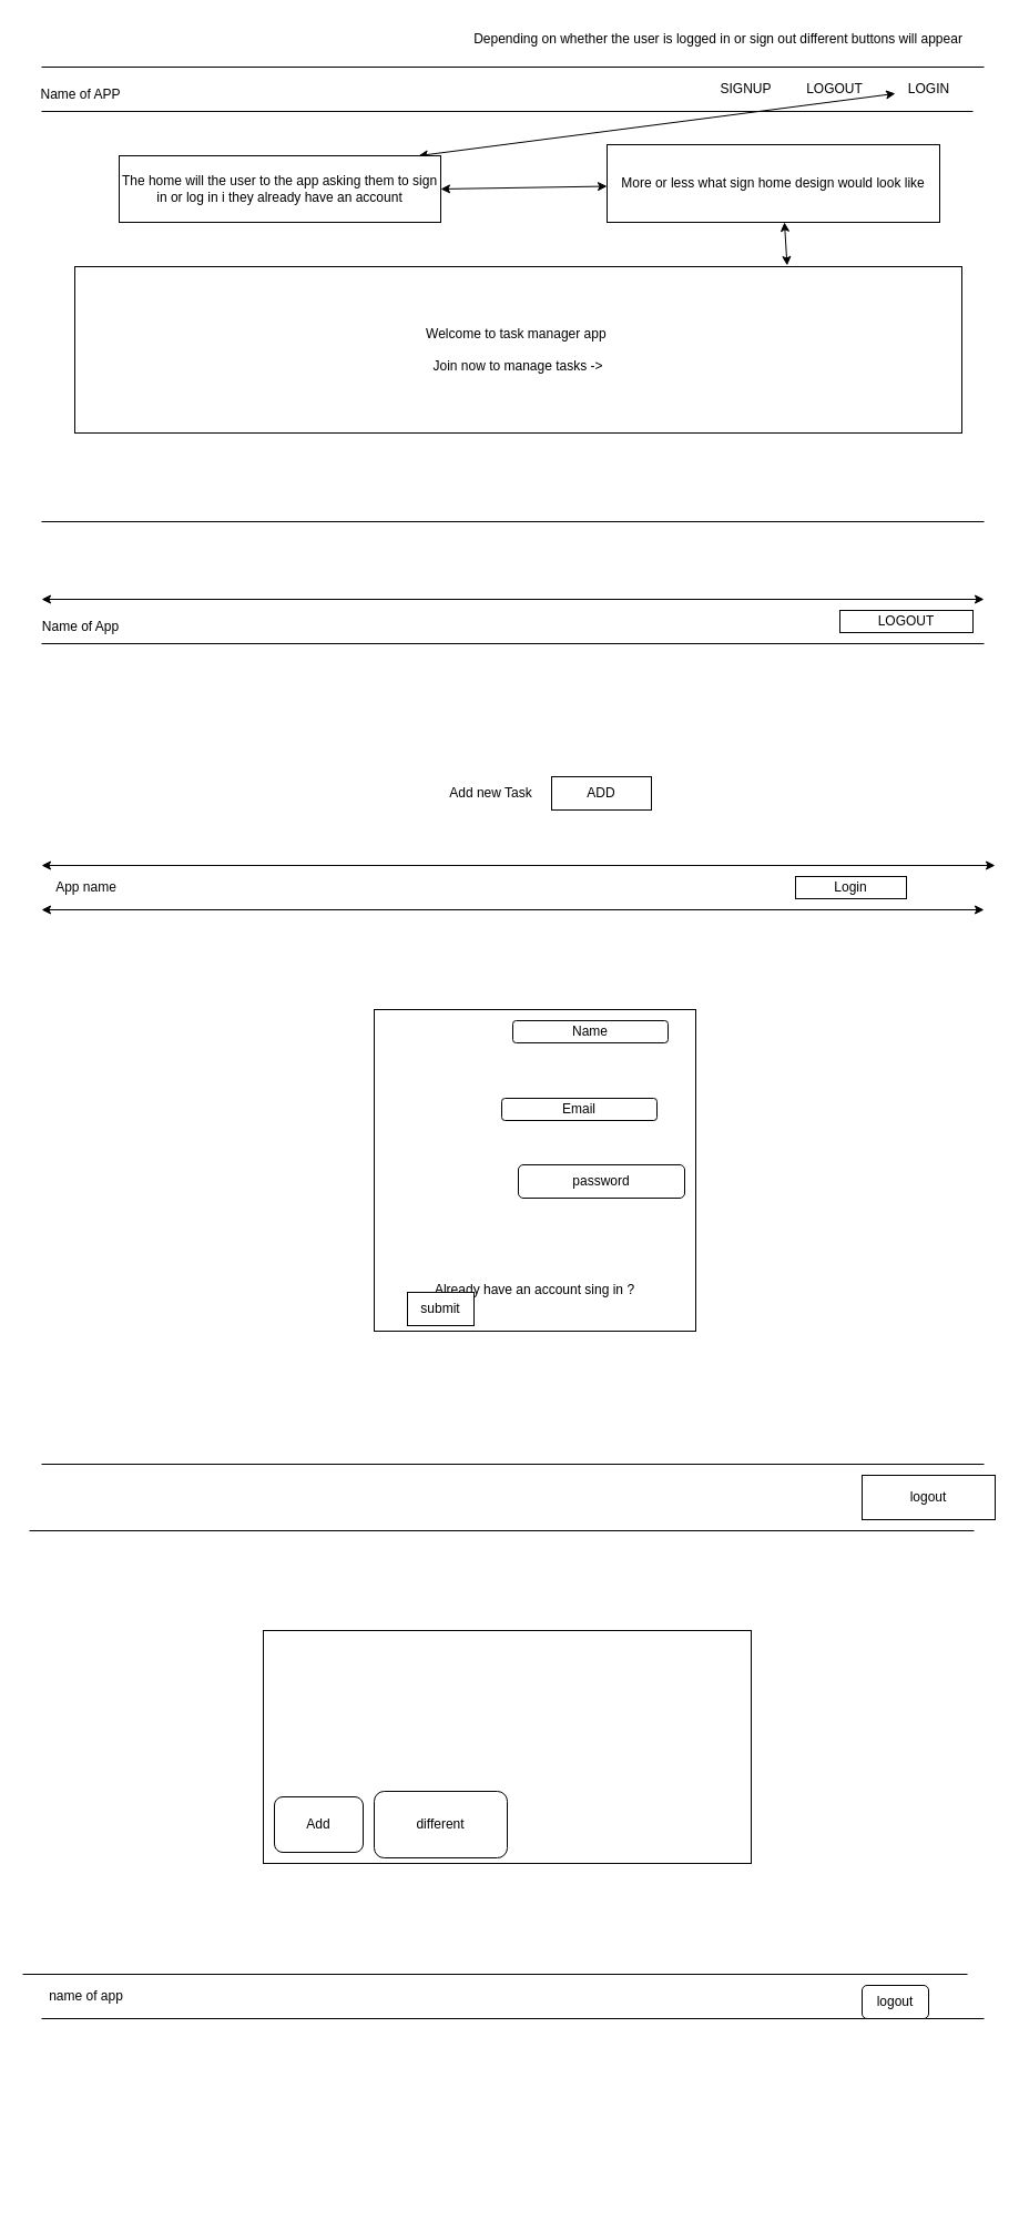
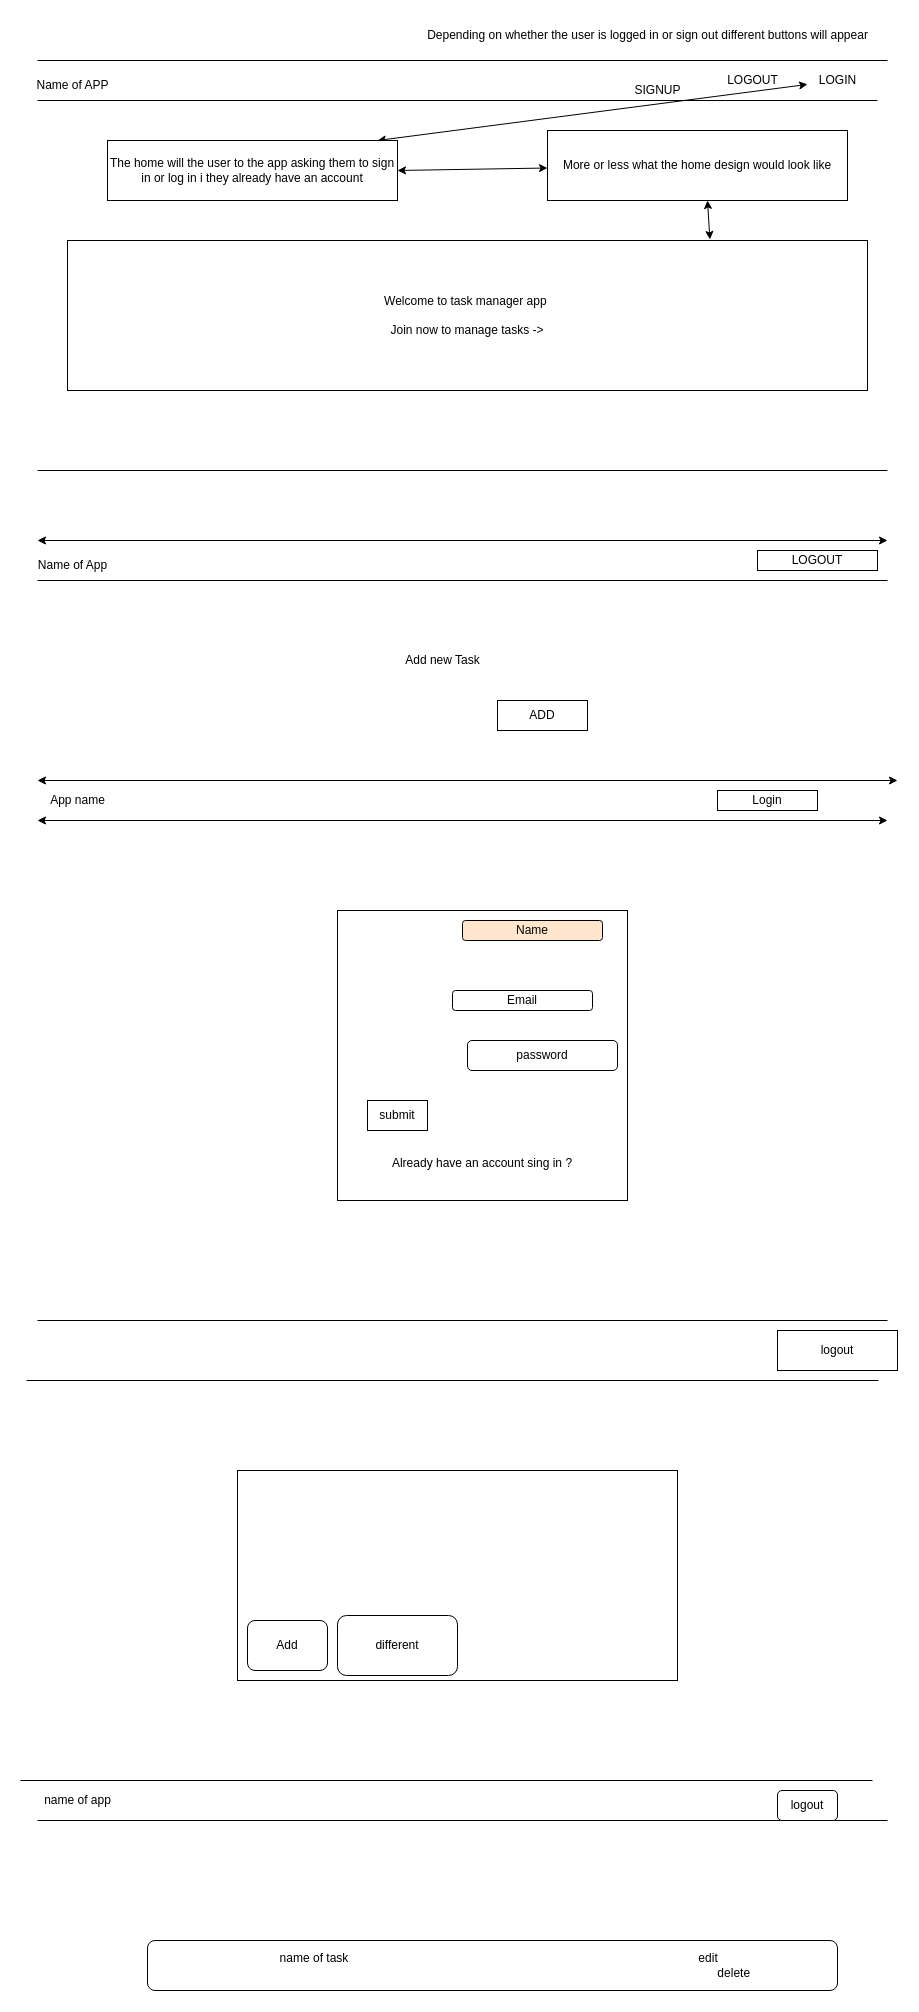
- <mxCell id="7" value="SIGNUP" style="text;html=1;align=center;verticalAlign=middle;resizable=0;points=[];autosize=1;strokeColor=none;fillColor=none;" vertex="1" parent="1"><mxGeometry x="637" y="65" width="70" height="30" as="geometry" /></mxCell>
+ <mxCell id="7" value="SIGNUP" style="text;html=1;align=center;verticalAlign=middle;resizable=0;points=[];autosize=1;strokeColor=none;fillColor=none;" vertex="1" parent="1"><mxGeometry x="622" y="75" width="70" height="30" as="geometry" /></mxCell>
- <mxCell id="13" value="More or less what sign home design would look like" style="rounded=0;whiteSpace=wrap;html=1;" vertex="1" parent="1"><mxGeometry x="547" y="130" width="300" height="70" as="geometry" /></mxCell>
+ <mxCell id="13" value="More or less what the home design would look like" style="rounded=0;whiteSpace=wrap;html=1;" vertex="1" parent="1"><mxGeometry x="547" y="130" width="300" height="70" as="geometry" /></mxCell>
- <mxCell id="21" value="Add new Task" style="text;html=1;align=center;verticalAlign=middle;resizable=0;points=[];autosize=1;strokeColor=none;fillColor=none;" vertex="1" parent="1"><mxGeometry x="392" y="700" width="100" height="30" as="geometry" /></mxCell>
+ <mxCell id="21" value="Add new Task" style="text;html=1;align=center;verticalAlign=middle;resizable=0;points=[];autosize=1;strokeColor=none;fillColor=none;" vertex="1" parent="1"><mxGeometry x="392" y="645" width="100" height="30" as="geometry" /></mxCell>
- <mxCell id="26" value="Name" style="rounded=1;whiteSpace=wrap;html=1;" vertex="1" parent="1"><mxGeometry x="462" y="920" width="140" height="20" as="geometry" /></mxCell>
+ <mxCell id="26" value="Name" style="rounded=1;whiteSpace=wrap;html=1;fillColor=#ffe6cc;" vertex="1" parent="1"><mxGeometry x="462" y="920" width="140" height="20" as="geometry" /></mxCell>
- <mxCell id="28" value="password" style="rounded=1;whiteSpace=wrap;html=1;" vertex="1" parent="1"><mxGeometry x="467" y="1050" width="150" height="30" as="geometry" /></mxCell>
+ <mxCell id="28" value="password" style="rounded=1;whiteSpace=wrap;html=1;" vertex="1" parent="1"><mxGeometry x="467" y="1040" width="150" height="30" as="geometry" /></mxCell>
- <mxCell id="29" value="submit" style="rounded=0;whiteSpace=wrap;html=1;" vertex="1" parent="1"><mxGeometry x="367" y="1165" width="60" height="30" as="geometry" /></mxCell>
+ <mxCell id="29" value="submit" style="rounded=0;whiteSpace=wrap;html=1;" vertex="1" parent="1"><mxGeometry x="367" y="1100" width="60" height="30" as="geometry" /></mxCell>
+ <mxCell id="41" value="&amp;nbsp; &amp;nbsp; &amp;nbsp; &amp;nbsp; &amp;nbsp; &amp;nbsp; &amp;nbsp; &amp;nbsp; &amp;nbsp; &amp;nbsp; &amp;nbsp; &amp;nbsp; &amp;nbsp; &amp;nbsp; &amp;nbsp; &amp;nbsp; &amp;nbsp; &amp;nbsp; &amp;nbsp; &amp;nbsp;name of task&amp;nbsp; &amp;nbsp; &amp;nbsp; &amp;nbsp; &amp;nbsp; &amp;nbsp; &amp;nbsp; &amp;nbsp; &amp;nbsp; &amp;nbsp; &amp;nbsp; &amp;nbsp; &amp;nbsp; &amp;nbsp; &amp;nbsp; &amp;nbsp; &amp;nbsp; &amp;nbsp; &amp;nbsp; &amp;nbsp; &amp;nbsp; &amp;nbsp; &amp;nbsp; &amp;nbsp; &amp;nbsp; &amp;nbsp; &amp;nbsp; &amp;nbsp; &amp;nbsp; &amp;nbsp; &amp;nbsp; &amp;nbsp; &amp;nbsp; &amp;nbsp; &amp;nbsp; &amp;nbsp; &amp;nbsp; &amp;nbsp; &amp;nbsp; &amp;nbsp; &amp;nbsp; &amp;nbsp; &amp;nbsp; &amp;nbsp; &amp;nbsp; &amp;nbsp; &amp;nbsp; &amp;nbsp; &amp;nbsp; &amp;nbsp; &amp;nbsp; &amp;nbsp; &amp;nbsp;edit&amp;nbsp; &amp;nbsp; &amp;nbsp; &amp;nbsp; &amp;nbsp; &amp;nbsp; &amp;nbsp; &amp;nbsp; &amp;nbsp; &amp;nbsp; &amp;nbsp; &amp;nbsp; &amp;nbsp; &amp;nbsp; &amp;nbsp; &amp;nbsp; &amp;nbsp; &amp;nbsp; &amp;nbsp; &amp;nbsp; &amp;nbsp; &amp;nbsp; &amp;nbsp; &amp;nbsp; &amp;nbsp; &amp;nbsp; &amp;nbsp; &amp;nbsp; &amp;nbsp; &amp;nbsp; &amp;nbsp; &amp;nbsp; &amp;nbsp; &amp;nbsp; &amp;nbsp; &amp;nbsp; &amp;nbsp; &amp;nbsp; &amp;nbsp; &amp;nbsp; &amp;nbsp; &amp;nbsp; &amp;nbsp; &amp;nbsp; &amp;nbsp; &amp;nbsp; &amp;nbsp; &amp;nbsp; &amp;nbsp; &amp;nbsp; &amp;nbsp; &amp;nbsp; &amp;nbsp; &amp;nbsp; &amp;nbsp; &amp;nbsp; &amp;nbsp; &amp;nbsp; &amp;nbsp; &amp;nbsp; &amp;nbsp; &amp;nbsp; &amp;nbsp; &amp;nbsp; &amp;nbsp; &amp;nbsp; &amp;nbsp; &amp;nbsp; &amp;nbsp; &amp;nbsp; &amp;nbsp; &amp;nbsp; &amp;nbsp; &amp;nbsp; &amp;nbsp; &amp;nbsp; &amp;nbsp; &amp;nbsp; &amp;nbsp; &amp;nbsp; &amp;nbsp; &amp;nbsp; &amp;nbsp; &amp;nbsp; &amp;nbsp; &amp;nbsp; &amp;nbsp; &amp;nbsp; &amp;nbsp; &amp;nbsp; &amp;nbsp;delete" style="rounded=1;whiteSpace=wrap;html=1;" vertex="1" parent="1"><mxGeometry x="147" y="1940" width="690" height="50" as="geometry" /></mxCell>
